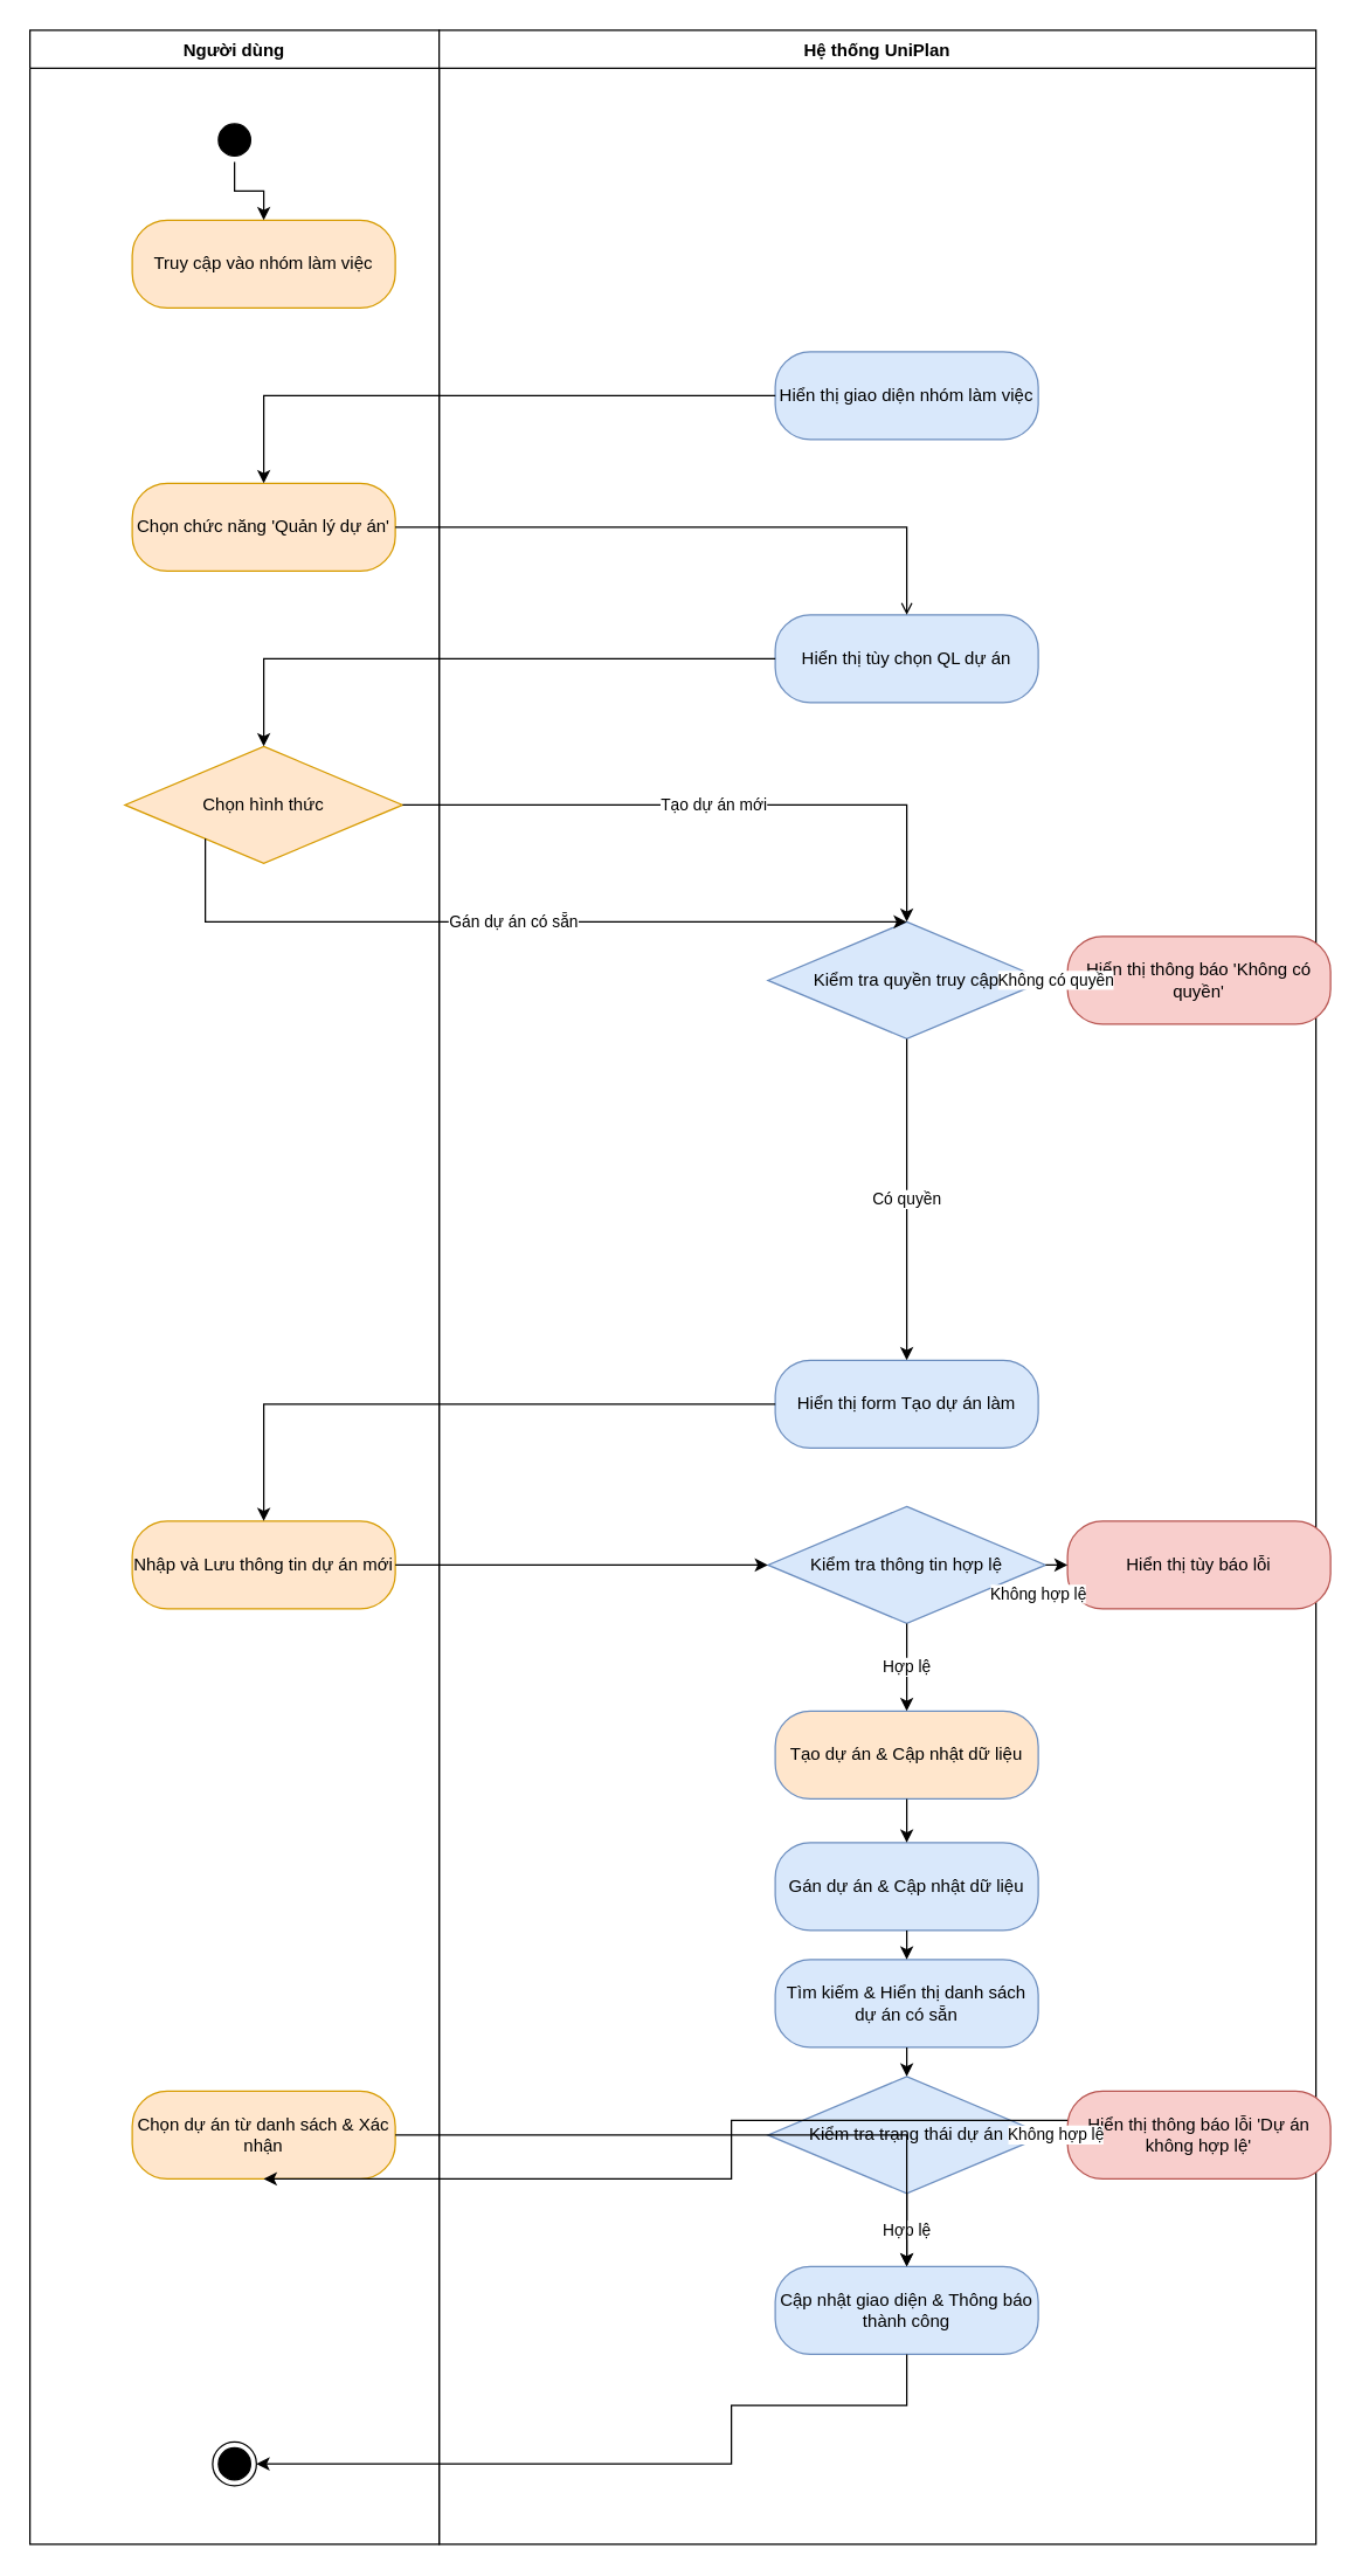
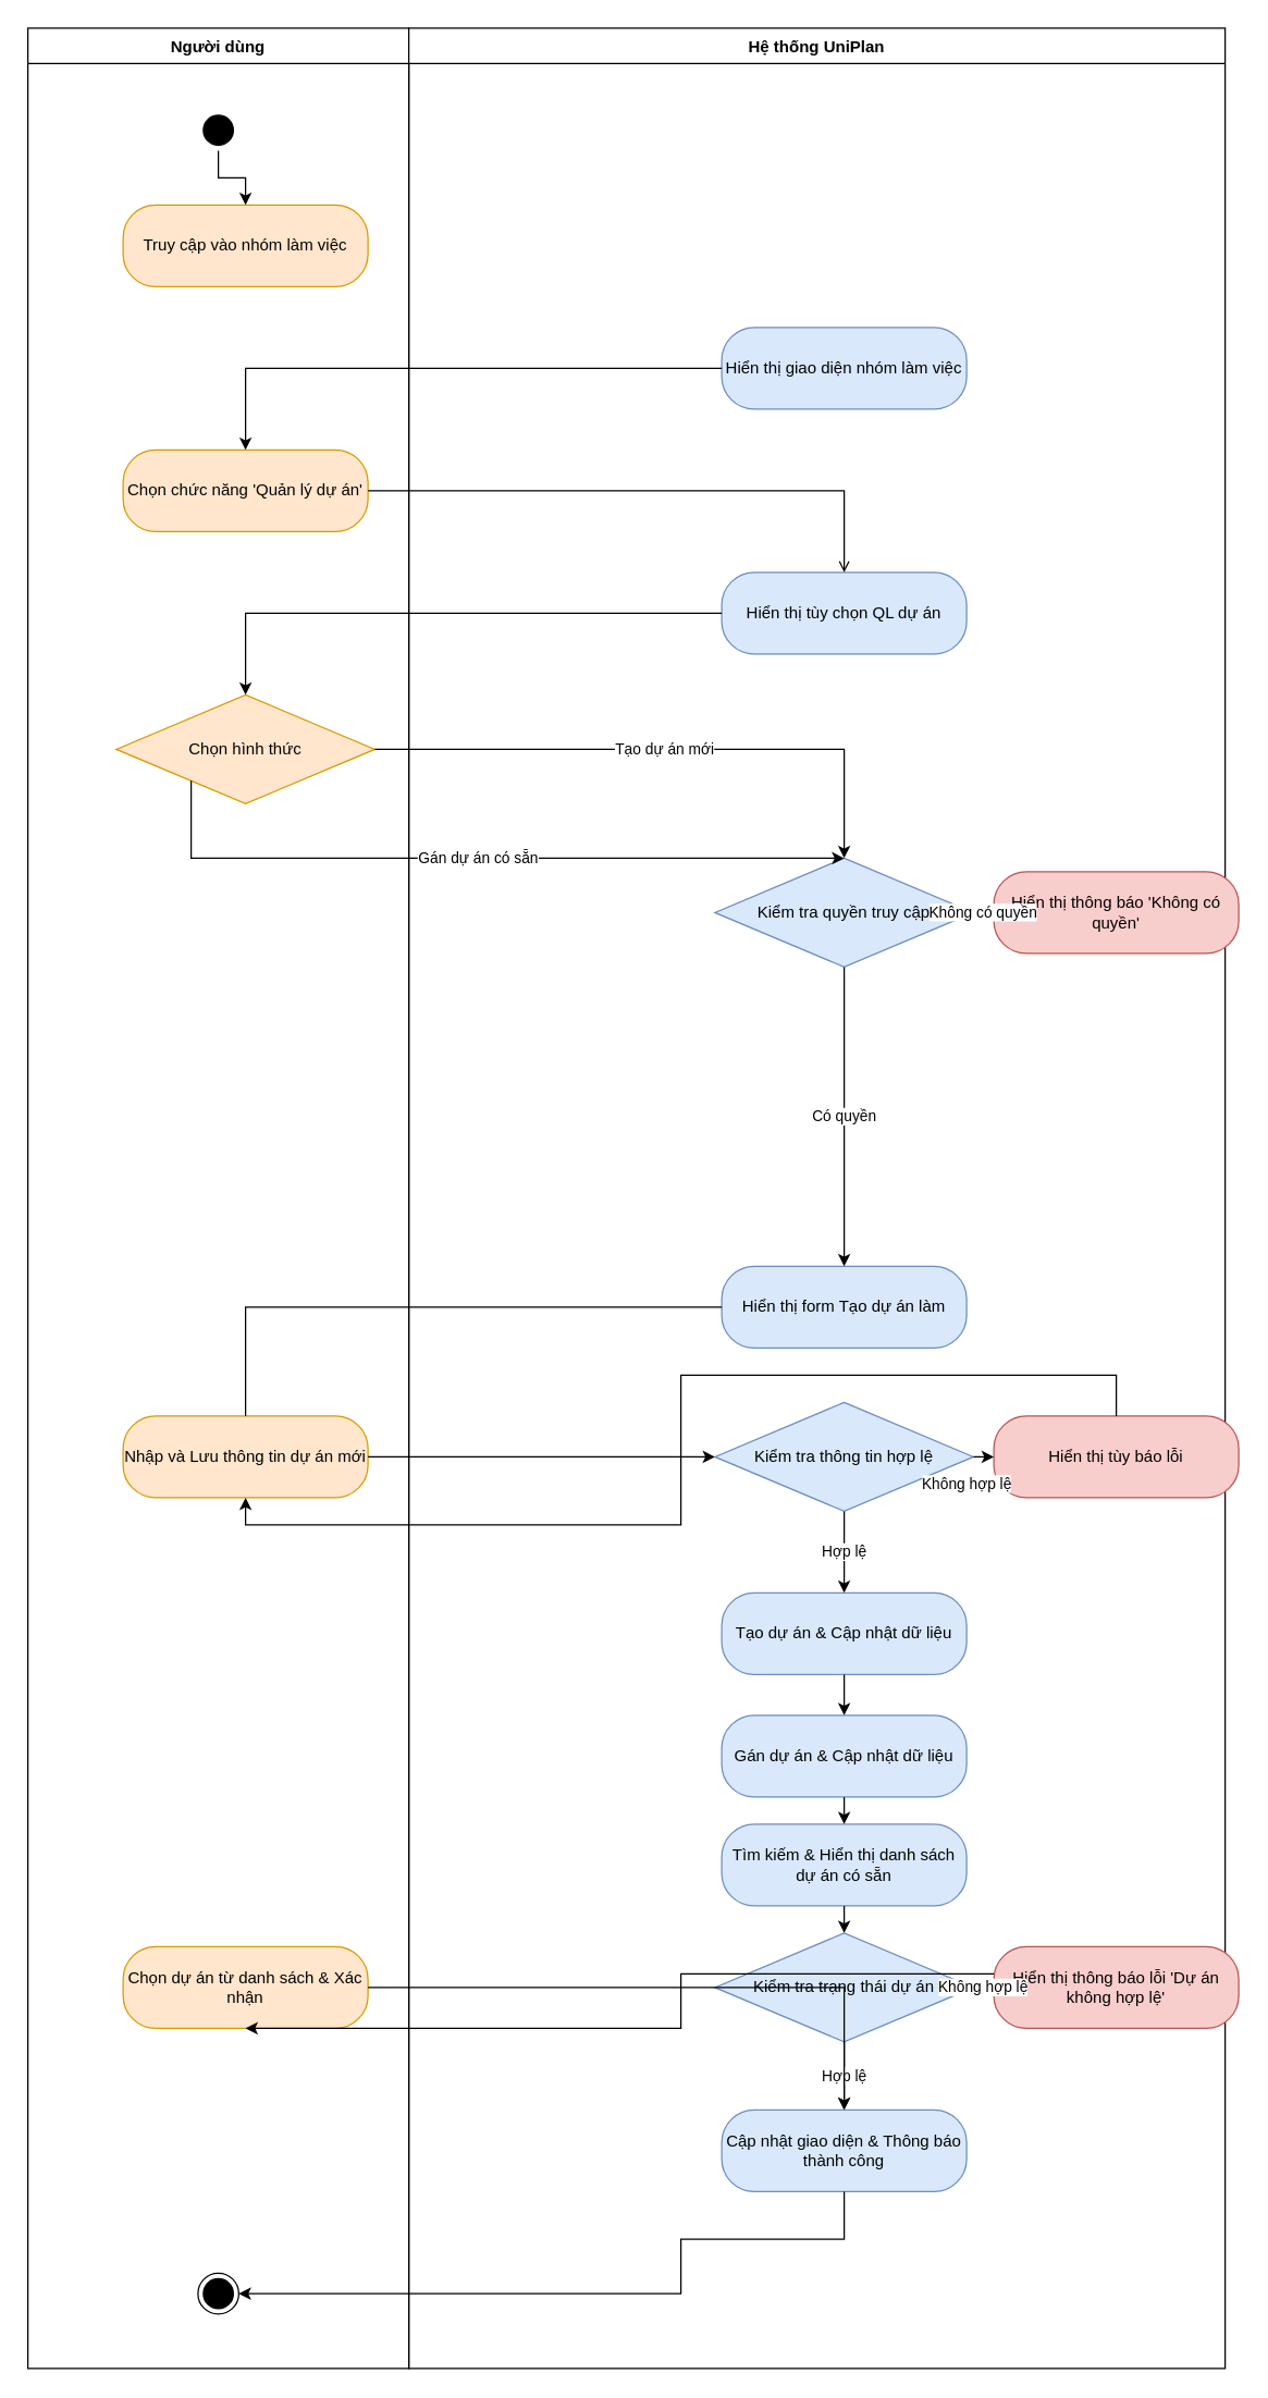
- <mxCell id="31" value="" style="edgeStyle=orthogonalEdgeStyle;endArrow=classic;html=1;rounded=0;" parent="1" source="14" target="7" edge="1"><mxGeometry width="50" height="50" relative="1" as="geometry"><mxPoint x="500" y="920" as="sourcePoint" /><mxPoint x="140" y="1030" as="targetPoint" /></mxGeometry></mxCell>
+ <mxCell id="31" value="" style="edgeStyle=orthogonalEdgeStyle;endArrow=none;html=1;rounded=0;" parent="1" source="14" target="7" edge="1"><mxGeometry width="50" height="50" relative="1" as="geometry"><mxPoint x="500" y="920" as="sourcePoint" /><mxPoint x="140" y="1030" as="targetPoint" /></mxGeometry></mxCell>
+ <mxCell id="35" value="" style="edgeStyle=orthogonalEdgeStyle;endArrow=classic;html=1;rounded=0;entryX=0.5;entryY=1;entryDx=0;entryDy=0;" parent="1" source="17" target="7" edge="1"><mxGeometry width="50" height="50" relative="1" as="geometry"><mxPoint x="500" y="1060" as="sourcePoint" /><mxPoint x="140" y="1060" as="targetPoint" /><Array as="points"><mxPoint x="820" y="1010" /><mxPoint x="500" y="1010" /><mxPoint x="500" y="1120" /><mxPoint x="180" y="1120" /></Array></mxGeometry></mxCell>
- <mxCell id="16" value="Tạo dự án &amp; Cập nhật dữ liệu" style="rounded=1;whiteSpace=wrap;html=1;arcSize=40;fillColor=#ffe6cc;strokeColor=#6C8EBF;verticalAlign=middle;fontFamily=Arial;fontSize=12;" parent="10" vertex="1"><mxGeometry x="230" y="1150" width="180" height="60" as="geometry" /></mxCell>
+ <mxCell id="16" value="Tạo dự án &amp; Cập nhật dữ liệu" style="rounded=1;whiteSpace=wrap;html=1;arcSize=40;fillColor=#D9E8FB;strokeColor=#6C8EBF;verticalAlign=middle;fontFamily=Arial;fontSize=12;" parent="10" vertex="1"><mxGeometry x="230" y="1150" width="180" height="60" as="geometry" /></mxCell>
